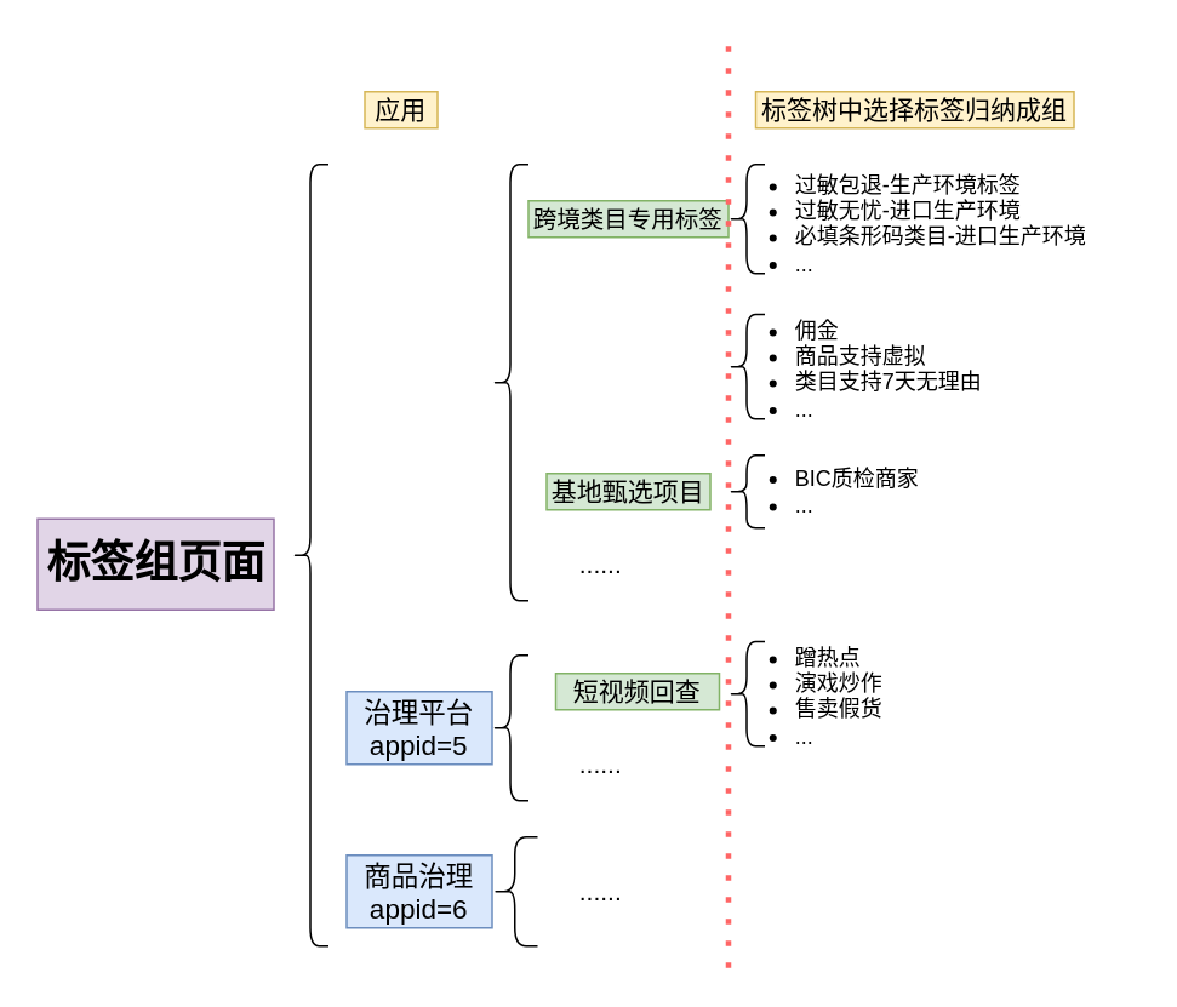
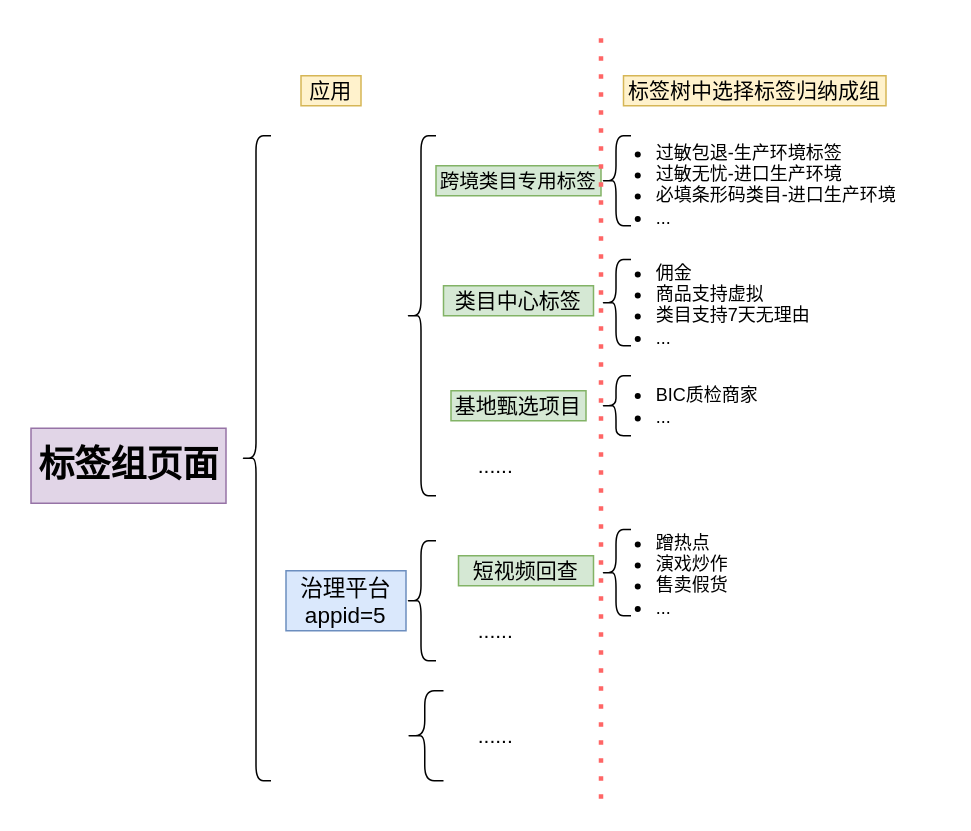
+ <mxCell id="6" value="&lt;font style=&quot;font-size: 14px&quot;&gt;类目中心标签&lt;/font&gt;" style="text;html=1;strokeColor=#82b366;fillColor=#d5e8d4;align=center;verticalAlign=middle;whiteSpace=wrap;rounded=0;" vertex="1" parent="1"><mxGeometry x="295" y="190" width="100" height="20" as="geometry" /></mxCell>
- <mxCell id="20" value="&lt;font style=&quot;font-size: 15px&quot;&gt;商品治理&lt;br&gt;appid=6&lt;/font&gt;" style="text;html=1;strokeColor=#6c8ebf;fillColor=#dae8fc;align=center;verticalAlign=middle;whiteSpace=wrap;rounded=0;" vertex="1" parent="1"><mxGeometry x="190" y="470" width="80" height="40" as="geometry" /></mxCell>
